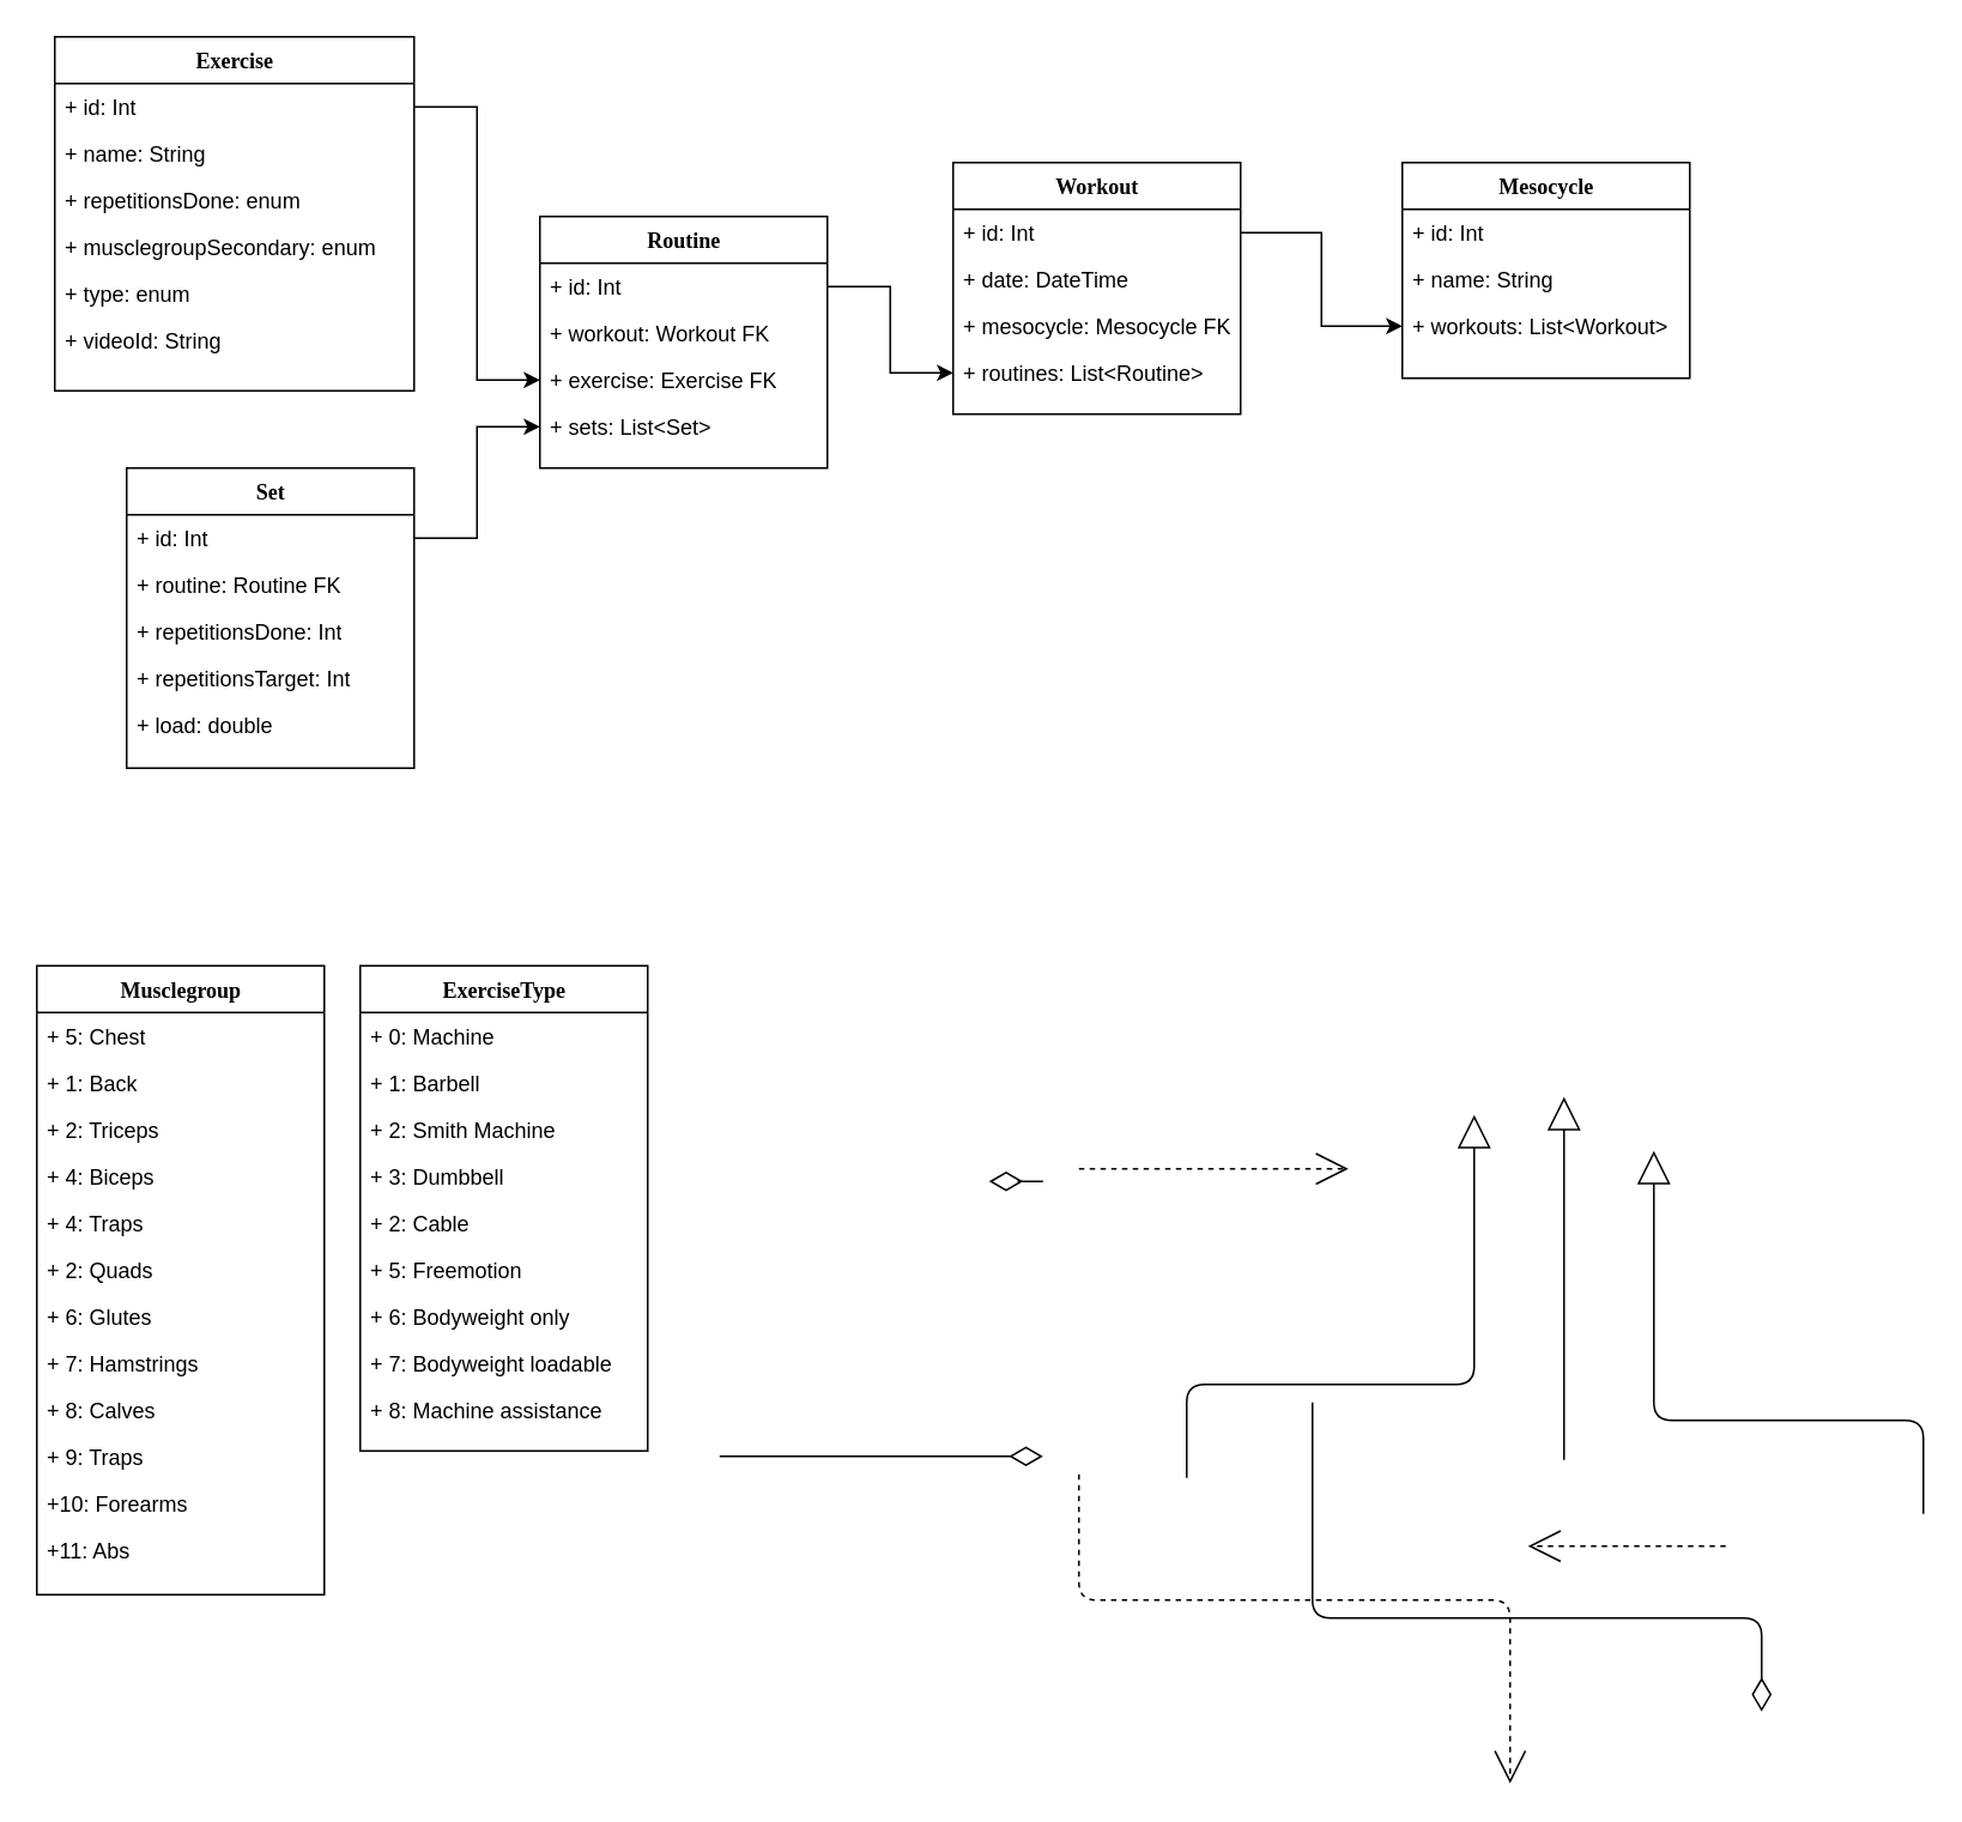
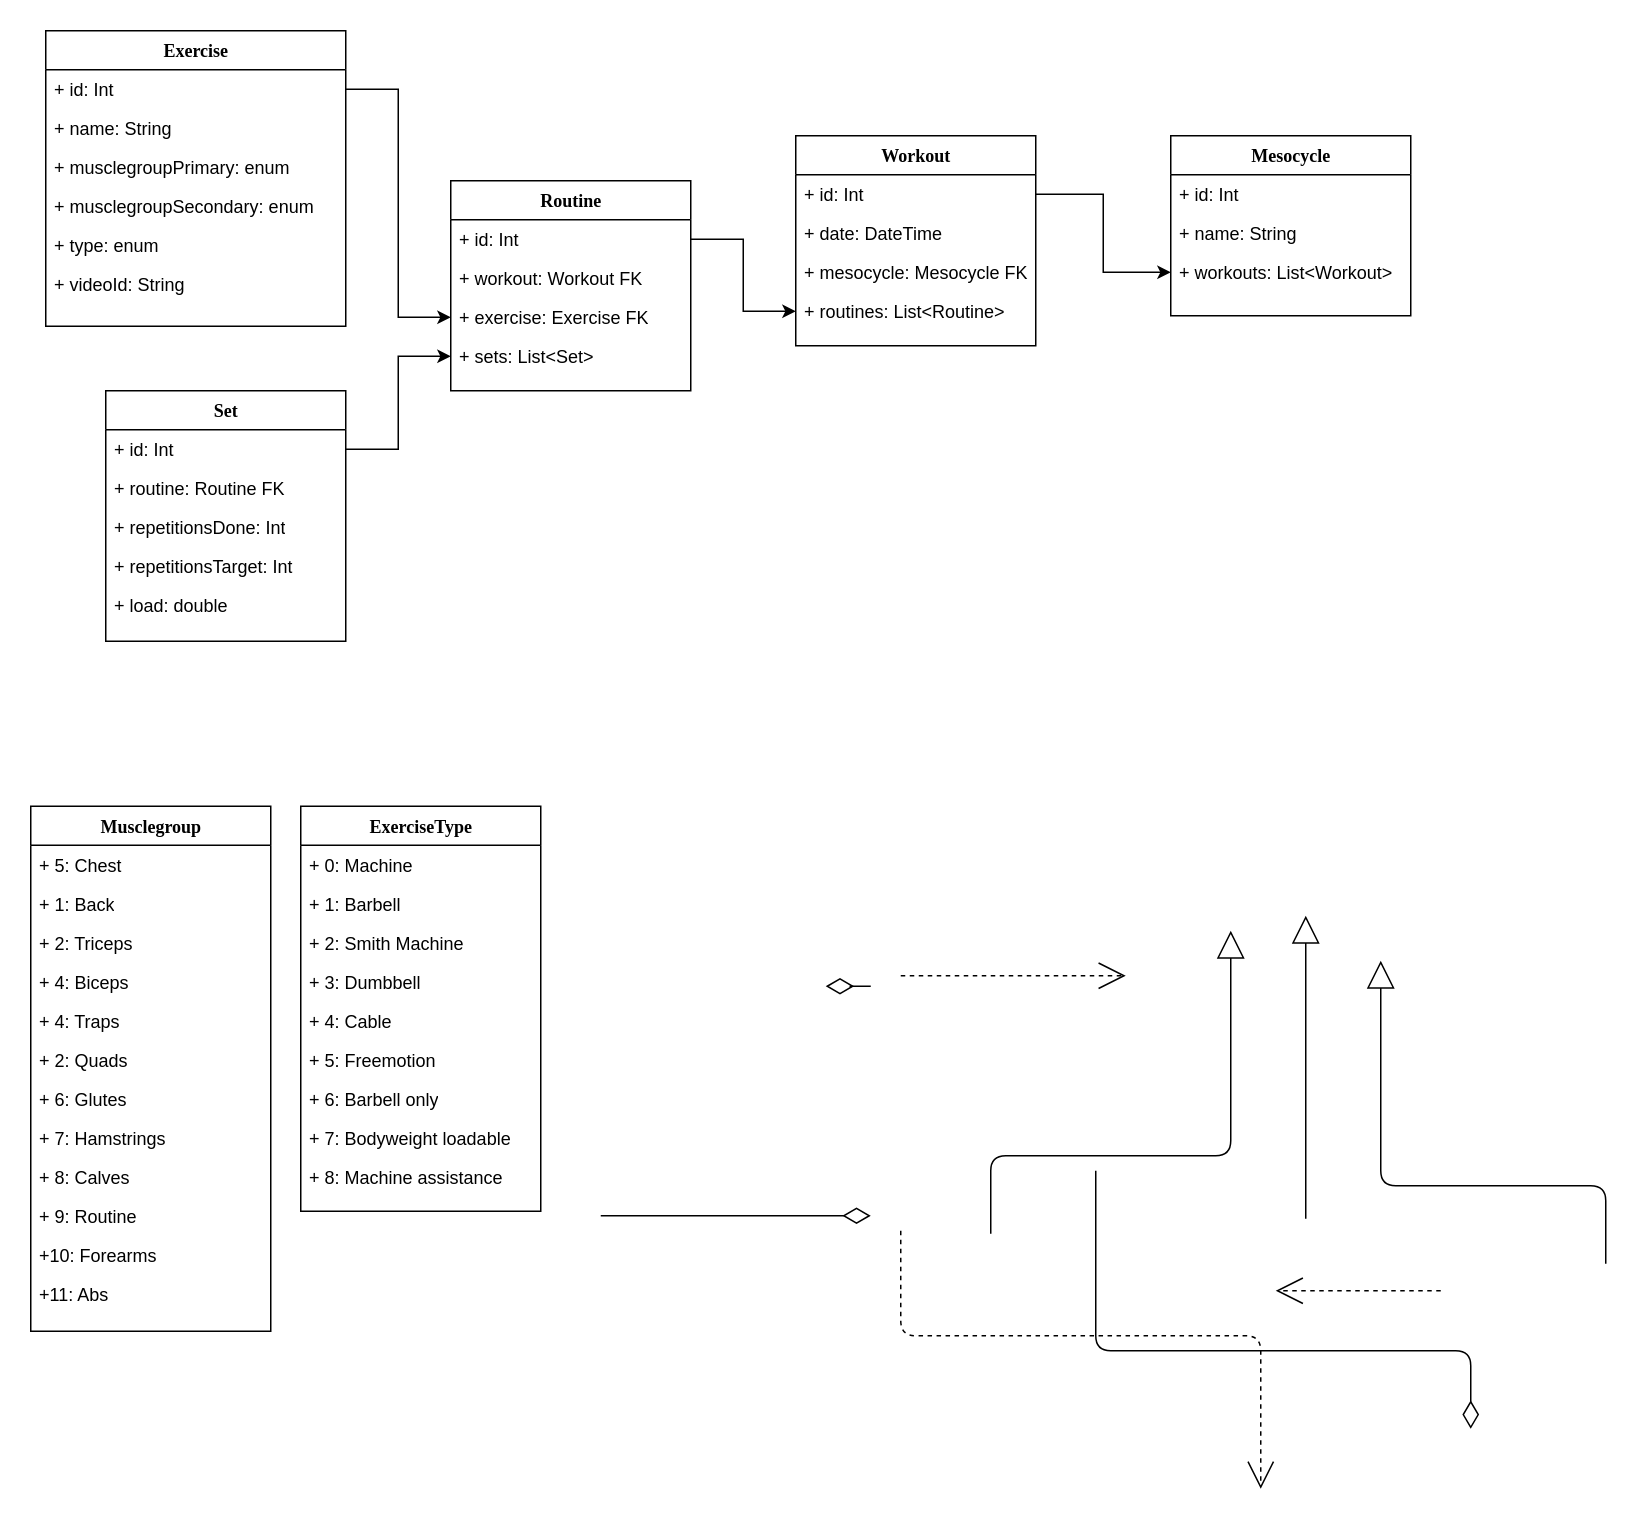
- <mxCell id="14" value="+ repetitionsDone: enum" style="text;html=1;strokeColor=none;fillColor=none;align=left;verticalAlign=top;spacingLeft=4;spacingRight=4;whiteSpace=wrap;overflow=hidden;rotatable=0;points=[[0,0.5],[1,0.5]];portConstraint=eastwest;" parent="11" vertex="1"><mxGeometry y="78" width="200" height="26" as="geometry" /></mxCell>
+ <mxCell id="14" value="+ musclegroupPrimary: enum" style="text;html=1;strokeColor=none;fillColor=none;align=left;verticalAlign=top;spacingLeft=4;spacingRight=4;whiteSpace=wrap;overflow=hidden;rotatable=0;points=[[0,0.5],[1,0.5]];portConstraint=eastwest;" parent="11" vertex="1"><mxGeometry y="78" width="200" height="26" as="geometry" /></mxCell>
- <mxCell id="51" value="+ 2: Cable" style="text;html=1;strokeColor=none;fillColor=none;align=left;verticalAlign=top;spacingLeft=4;spacingRight=4;whiteSpace=wrap;overflow=hidden;rotatable=0;points=[[0,0.5],[1,0.5]];portConstraint=eastwest;" vertex="1" parent="46"><mxGeometry y="130" width="160" height="26" as="geometry" /></mxCell>
+ <mxCell id="51" value="+ 4: Cable" style="text;html=1;strokeColor=none;fillColor=none;align=left;verticalAlign=top;spacingLeft=4;spacingRight=4;whiteSpace=wrap;overflow=hidden;rotatable=0;points=[[0,0.5],[1,0.5]];portConstraint=eastwest;" vertex="1" parent="46"><mxGeometry y="130" width="160" height="26" as="geometry" /></mxCell>
- <mxCell id="53" value="+ 6: Bodyweight only" style="text;html=1;strokeColor=none;fillColor=none;align=left;verticalAlign=top;spacingLeft=4;spacingRight=4;whiteSpace=wrap;overflow=hidden;rotatable=0;points=[[0,0.5],[1,0.5]];portConstraint=eastwest;" vertex="1" parent="46"><mxGeometry y="182" width="160" height="26" as="geometry" /></mxCell>
+ <mxCell id="53" value="+ 6: Barbell only" style="text;html=1;strokeColor=none;fillColor=none;align=left;verticalAlign=top;spacingLeft=4;spacingRight=4;whiteSpace=wrap;overflow=hidden;rotatable=0;points=[[0,0.5],[1,0.5]];portConstraint=eastwest;" vertex="1" parent="46"><mxGeometry y="182" width="160" height="26" as="geometry" /></mxCell>
- <mxCell id="43" value="+ 9: Traps" style="text;html=1;strokeColor=none;fillColor=none;align=left;verticalAlign=top;spacingLeft=4;spacingRight=4;whiteSpace=wrap;overflow=hidden;rotatable=0;points=[[0,0.5],[1,0.5]];portConstraint=eastwest;" vertex="1" parent="33"><mxGeometry y="260" width="160" height="26" as="geometry" /></mxCell>
+ <mxCell id="43" value="+ 9: Routine" style="text;html=1;strokeColor=none;fillColor=none;align=left;verticalAlign=top;spacingLeft=4;spacingRight=4;whiteSpace=wrap;overflow=hidden;rotatable=0;points=[[0,0.5],[1,0.5]];portConstraint=eastwest;" vertex="1" parent="33"><mxGeometry y="260" width="160" height="26" as="geometry" /></mxCell>
